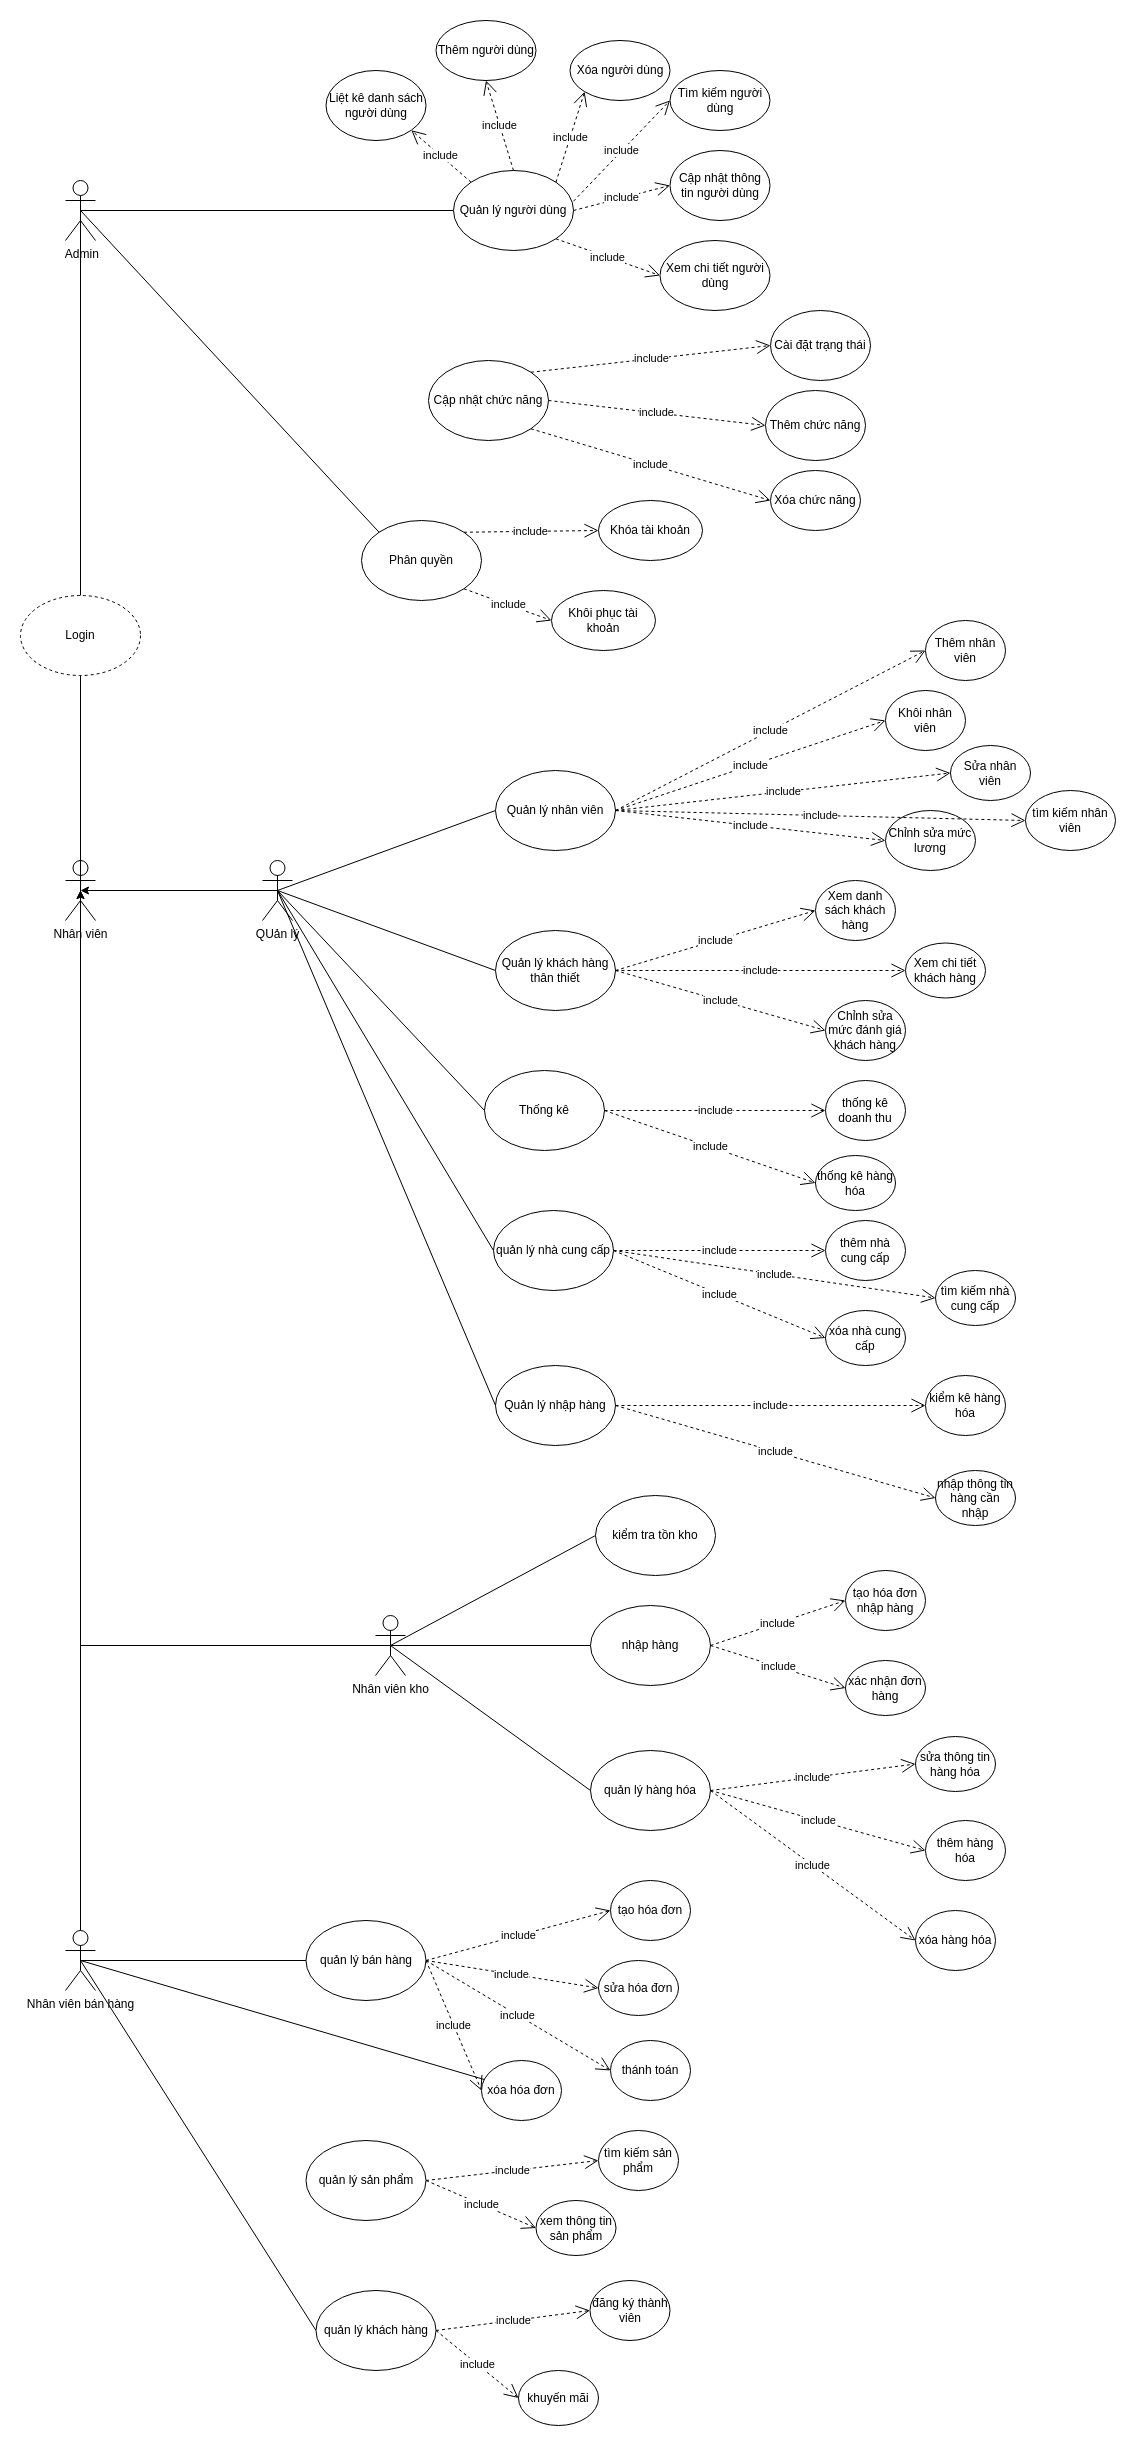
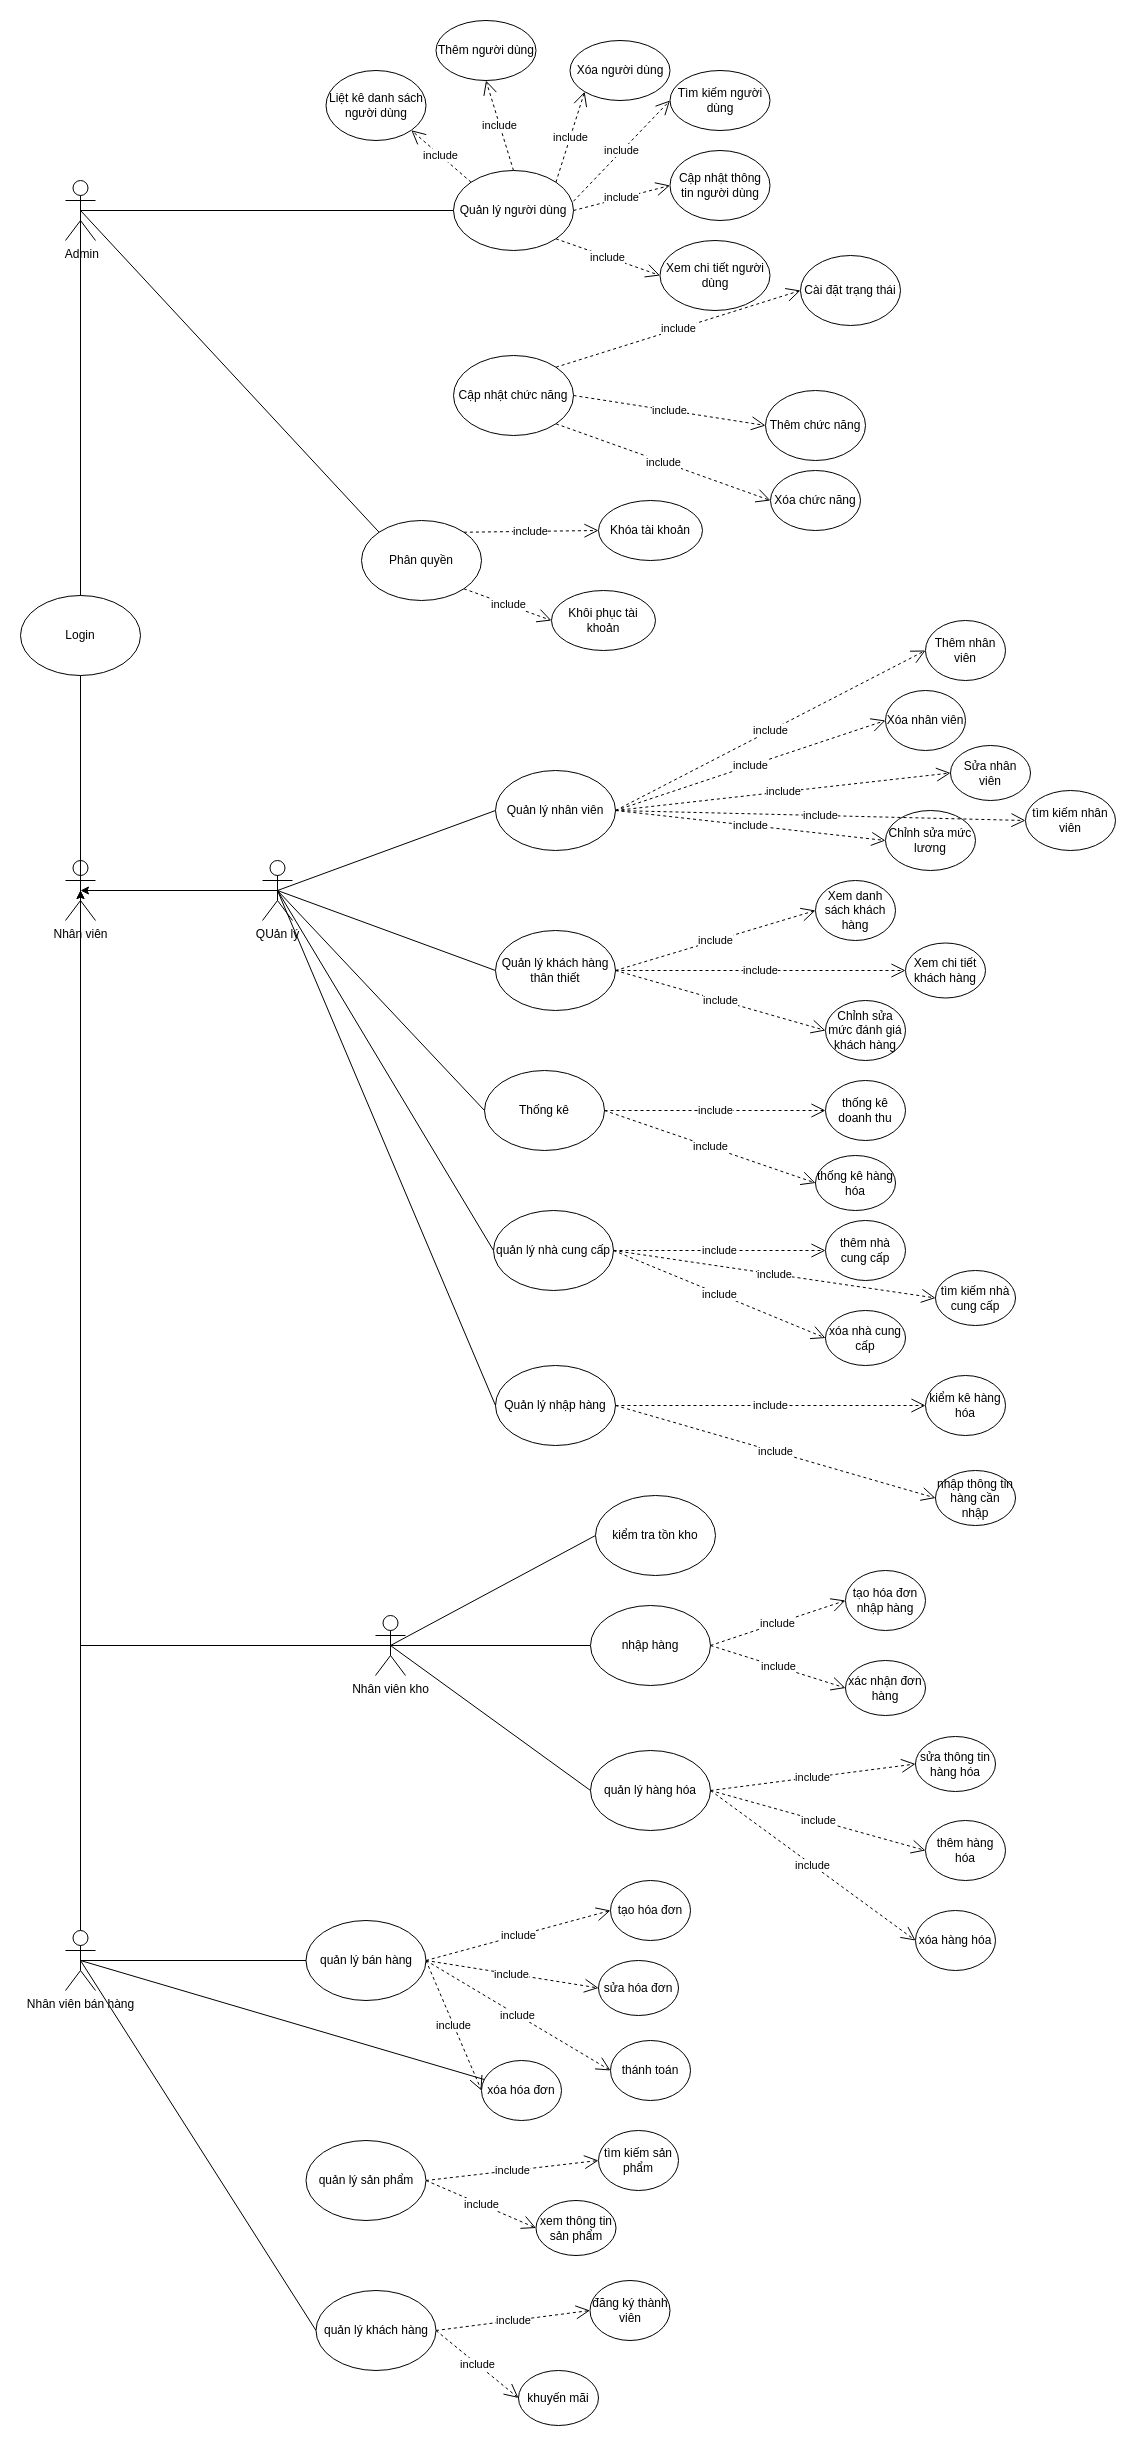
- <mxCell id="12" value="Cài đặt trạng thái" style="ellipse;whiteSpace=wrap;html=1;" parent="1" vertex="1"><mxGeometry x="770" y="310" width="100" height="70" as="geometry" /></mxCell>
+ <mxCell id="12" value="Cài đặt trạng thái" style="ellipse;whiteSpace=wrap;html=1;" parent="1" vertex="1"><mxGeometry x="800" y="255" width="100" height="70" as="geometry" /></mxCell>
- <mxCell id="15" value="Cập nhật chức năng" style="ellipse;whiteSpace=wrap;html=1;" parent="1" vertex="1"><mxGeometry x="428" y="360" width="120" height="80" as="geometry" /></mxCell>
+ <mxCell id="15" value="Cập nhật chức năng" style="ellipse;whiteSpace=wrap;html=1;" parent="1" vertex="1"><mxGeometry x="453" y="355" width="120" height="80" as="geometry" /></mxCell>
- <mxCell id="10" value="Login" style="ellipse;whiteSpace=wrap;html=1;dashed=1;" parent="1" vertex="1"><mxGeometry x="20" y="595" width="120" height="80" as="geometry" /></mxCell>
+ <mxCell id="10" value="Login" style="ellipse;whiteSpace=wrap;html=1;" parent="1" vertex="1"><mxGeometry x="20" y="595" width="120" height="80" as="geometry" /></mxCell>
- <mxCell id="35" value="Khôi nhân viên" style="ellipse;whiteSpace=wrap;html=1;" parent="1" vertex="1"><mxGeometry x="885" y="690" width="80" height="60" as="geometry" /></mxCell>
+ <mxCell id="35" value="Xóa nhân viên" style="ellipse;whiteSpace=wrap;html=1;" parent="1" vertex="1"><mxGeometry x="885" y="690" width="80" height="60" as="geometry" /></mxCell>
